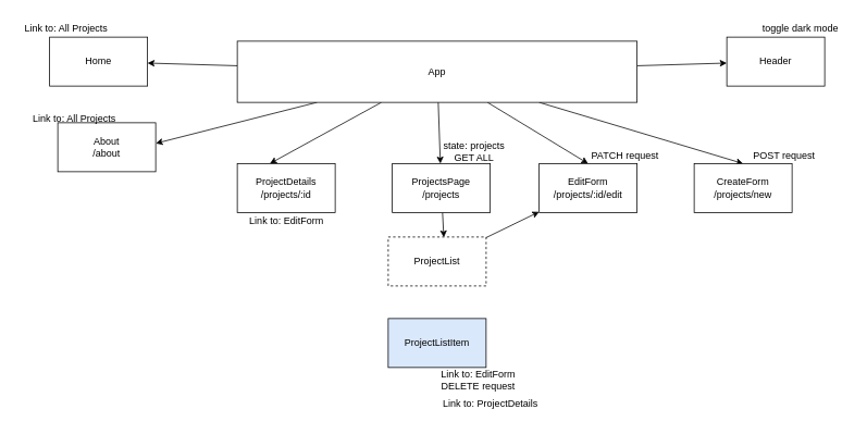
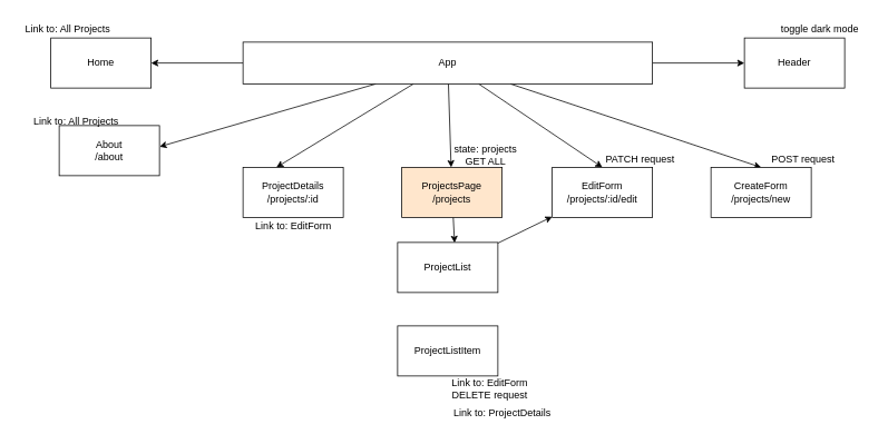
- <mxCell id="9" value="App" style="whiteSpace=wrap;html=1;" parent="1" vertex="1"><mxGeometry x="290" y="50" width="490" height="75" as="geometry" /></mxCell>
+ <mxCell id="9" value="App" style="whiteSpace=wrap;html=1;" parent="1" vertex="1"><mxGeometry x="290" y="50" width="490" height="50" as="geometry" /></mxCell>
- <mxCell id="16" value="ProjectsPage&lt;br&gt;/projects" style="whiteSpace=wrap;html=1;" parent="1" vertex="1"><mxGeometry x="480" y="200" width="120" height="60" as="geometry" /></mxCell>
+ <mxCell id="16" value="ProjectsPage&lt;br&gt;/projects" style="whiteSpace=wrap;html=1;fillColor=#ffe6cc;" parent="1" vertex="1"><mxGeometry x="480" y="200" width="120" height="60" as="geometry" /></mxCell>
- <mxCell id="20" value="ProjectList" style="whiteSpace=wrap;html=1;dashed=1;" parent="1" vertex="1"><mxGeometry x="475" y="290" width="120" height="60" as="geometry" /></mxCell>
+ <mxCell id="20" value="ProjectList" style="whiteSpace=wrap;html=1;" parent="1" vertex="1"><mxGeometry x="475" y="290" width="120" height="60" as="geometry" /></mxCell>
- <mxCell id="17" value="ProjectListItem" style="whiteSpace=wrap;html=1;fillColor=#dae8fc;" parent="1" vertex="1"><mxGeometry x="475" y="390" width="120" height="60" as="geometry" /></mxCell>
+ <mxCell id="17" value="ProjectListItem" style="whiteSpace=wrap;html=1;" parent="1" vertex="1"><mxGeometry x="475" y="390" width="120" height="60" as="geometry" /></mxCell>
